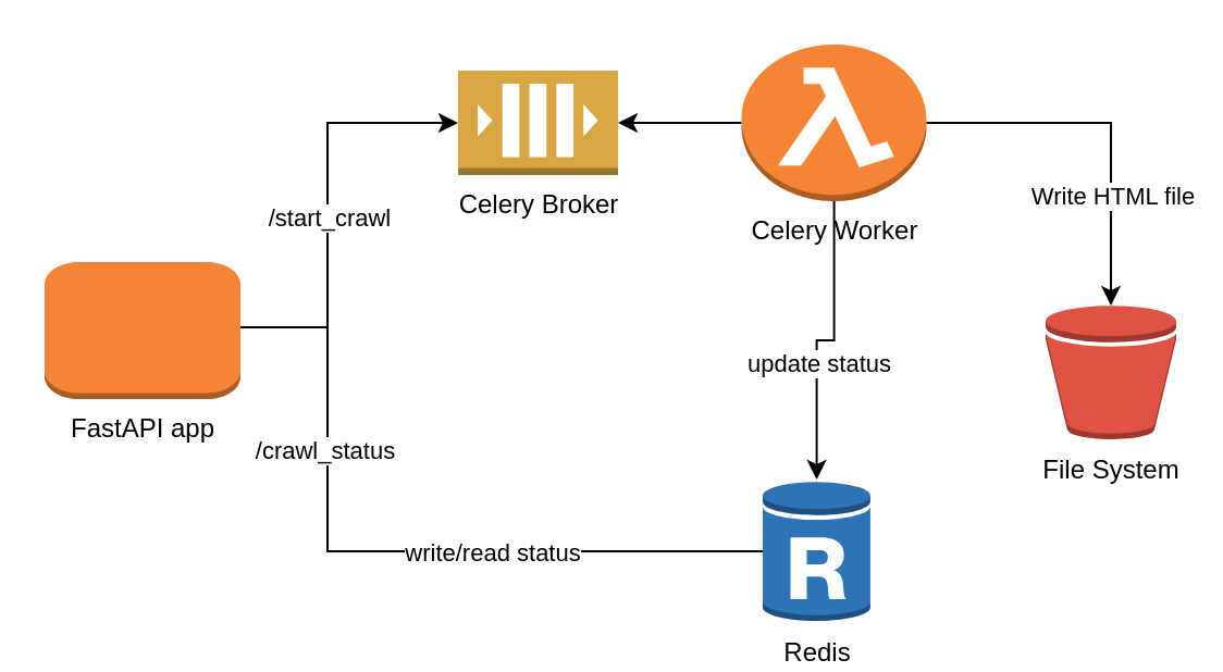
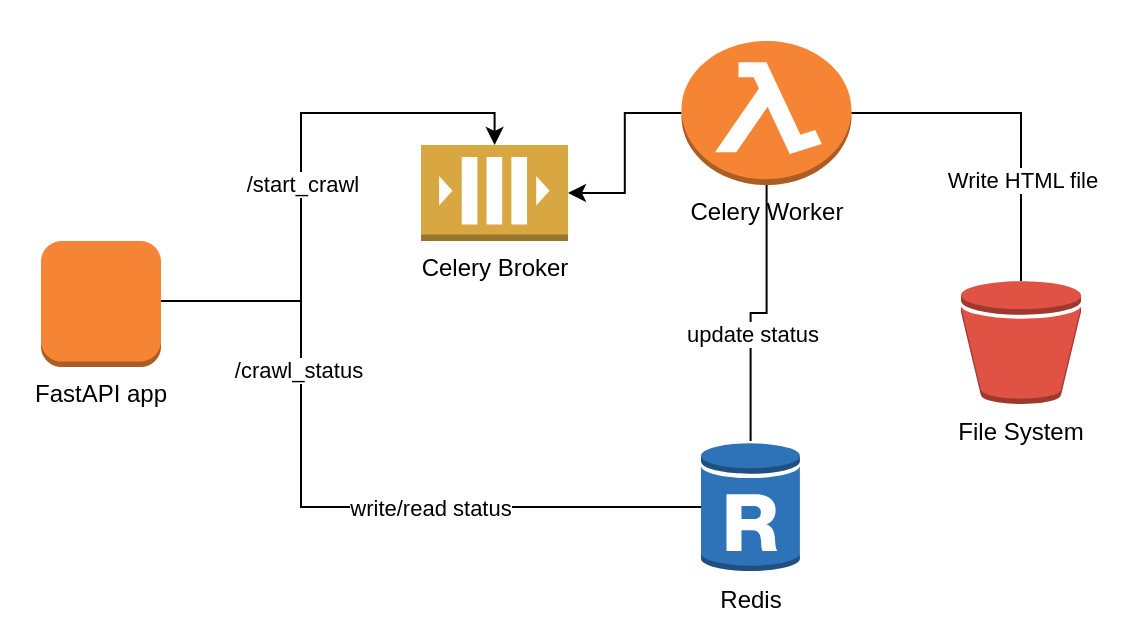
- <mxCell id="2" value="Celery Broker" style="outlineConnect=0;dashed=0;verticalLabelPosition=bottom;verticalAlign=top;align=center;html=1;shape=mxgraph.aws3.queue;fillColor=#D9A741;gradientColor=none;" vertex="1" parent="1"><mxGeometry x="210" y="32" width="73.5" height="48" as="geometry" /></mxCell>
+ <mxCell id="2" value="Celery Broker" style="outlineConnect=0;dashed=0;verticalLabelPosition=bottom;verticalAlign=top;align=center;html=1;shape=mxgraph.aws3.queue;fillColor=#D9A741;gradientColor=none;" vertex="1" parent="1"><mxGeometry x="210" y="72" width="73.5" height="48" as="geometry" /></mxCell>
- <mxCell id="15" style="edgeStyle=orthogonalEdgeStyle;rounded=0;orthogonalLoop=1;jettySize=auto;html=1;entryX=0.5;entryY=0;entryDx=0;entryDy=0;entryPerimeter=0;" edge="1" parent="1" source="7" target="14"><mxGeometry relative="1" as="geometry" /></mxCell>
+ <mxCell id="15" style="edgeStyle=orthogonalEdgeStyle;rounded=0;orthogonalLoop=1;jettySize=auto;html=1;entryX=0.5;entryY=0;entryDx=0;entryDy=0;entryPerimeter=0;endArrow=none;" edge="1" parent="1" source="7" target="14"><mxGeometry relative="1" as="geometry" /></mxCell>
- <mxCell id="13" value="FastAPI app" style="outlineConnect=0;dashed=0;verticalLabelPosition=bottom;verticalAlign=top;align=center;html=1;shape=mxgraph.aws3.instance;fillColor=#F58534;gradientColor=none;" vertex="1" parent="1"><mxGeometry x="20" y="120" width="90" height="63" as="geometry" /></mxCell>
+ <mxCell id="13" value="FastAPI app" style="outlineConnect=0;dashed=0;verticalLabelPosition=bottom;verticalAlign=top;align=center;html=1;shape=mxgraph.aws3.instance;fillColor=#F58534;gradientColor=none;" vertex="1" parent="1"><mxGeometry x="20" y="120" width="60" height="63" as="geometry" /></mxCell>
- <mxCell id="4" value="" style="edgeStyle=orthogonalEdgeStyle;rounded=0;orthogonalLoop=1;jettySize=auto;html=1;" edge="1" parent="1" source="7" target="3"><mxGeometry relative="1" as="geometry" /></mxCell>
+ <mxCell id="4" value="" style="edgeStyle=orthogonalEdgeStyle;rounded=0;orthogonalLoop=1;jettySize=auto;html=1;endArrow=none;" edge="1" parent="1" source="7" target="3"><mxGeometry relative="1" as="geometry" /></mxCell>
